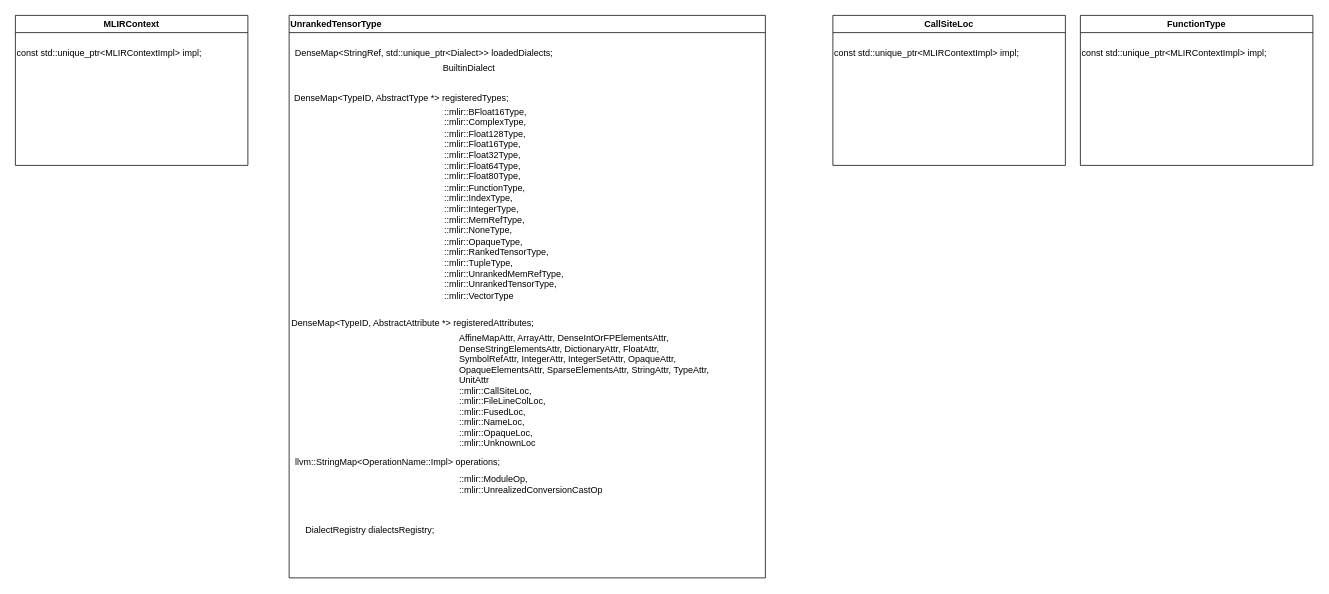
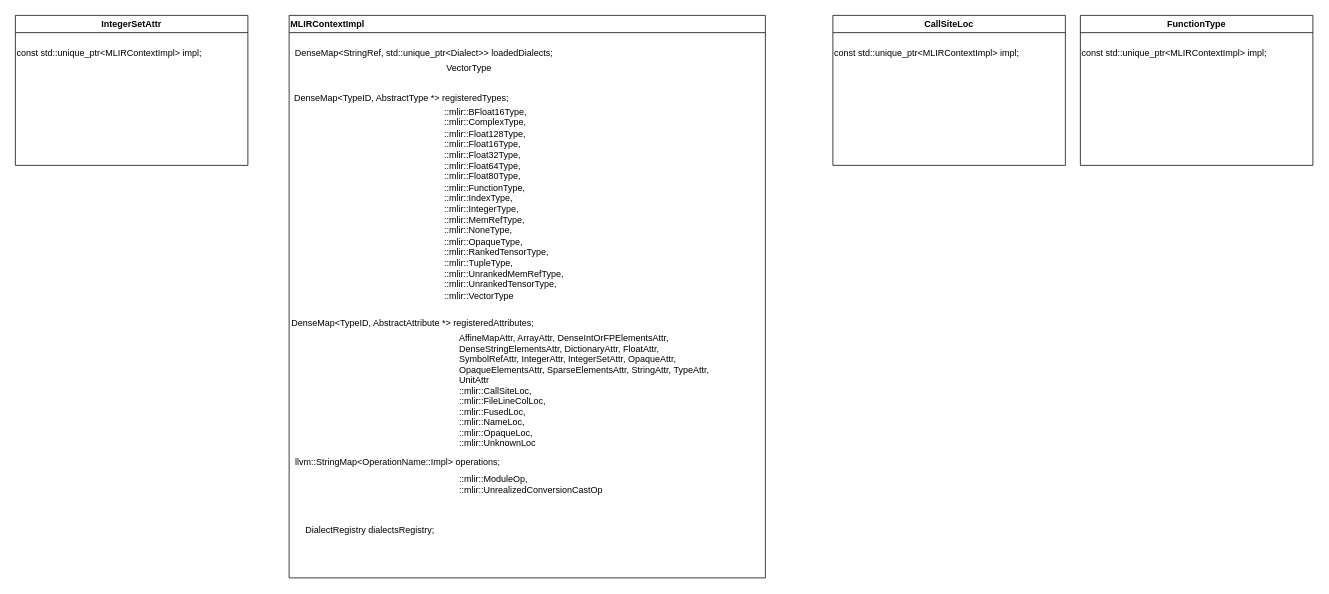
- <mxCell id="2" value="MLIRContext" style="swimlane;fontColor=#000000;fillColor=default;startSize=23;" parent="1" vertex="1"><mxGeometry x="20" y="20" width="310" height="200" as="geometry" /></mxCell>
+ <mxCell id="2" value="IntegerSetAttr" style="swimlane;fontColor=#000000;fillColor=default;startSize=23;" parent="1" vertex="1"><mxGeometry x="20" y="20" width="310" height="200" as="geometry" /></mxCell>
- <mxCell id="4" value="UnrankedTensorType" style="swimlane;fontColor=#000000;fillColor=default;startSize=23;align=left;" parent="1" vertex="1"><mxGeometry x="385" y="20" width="635" height="750" as="geometry" /></mxCell>
+ <mxCell id="4" value="MLIRContextImpl" style="swimlane;fontColor=#000000;fillColor=default;startSize=23;align=left;" parent="1" vertex="1"><mxGeometry x="385" y="20" width="635" height="750" as="geometry" /></mxCell>
- <mxCell id="8" value="BuiltinDialect" style="text;align=center;verticalAlign=middle;resizable=0;points=[];autosize=1;strokeColor=none;fillColor=none;fontSize=12;fontFamily=Helvetica;fontColor=#000000;" parent="4" vertex="1"><mxGeometry x="165" y="55" width="150" height="30" as="geometry" /></mxCell>
+ <mxCell id="8" value="VectorType" style="text;align=center;verticalAlign=middle;resizable=0;points=[];autosize=1;strokeColor=none;fillColor=none;fontSize=12;fontFamily=Helvetica;fontColor=#000000;" parent="4" vertex="1"><mxGeometry x="165" y="55" width="150" height="30" as="geometry" /></mxCell>
